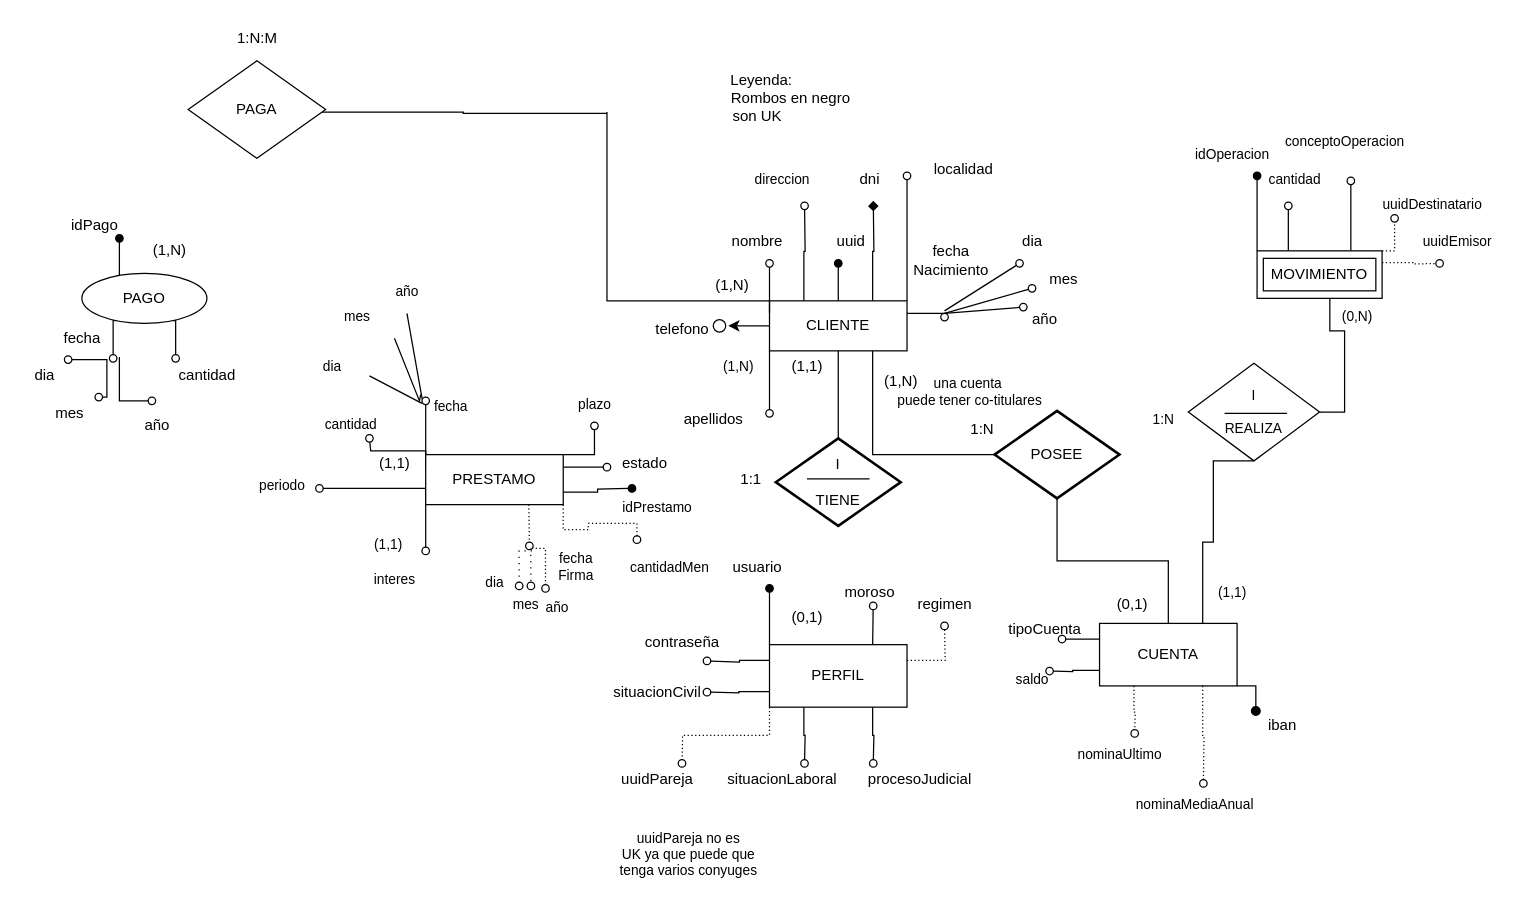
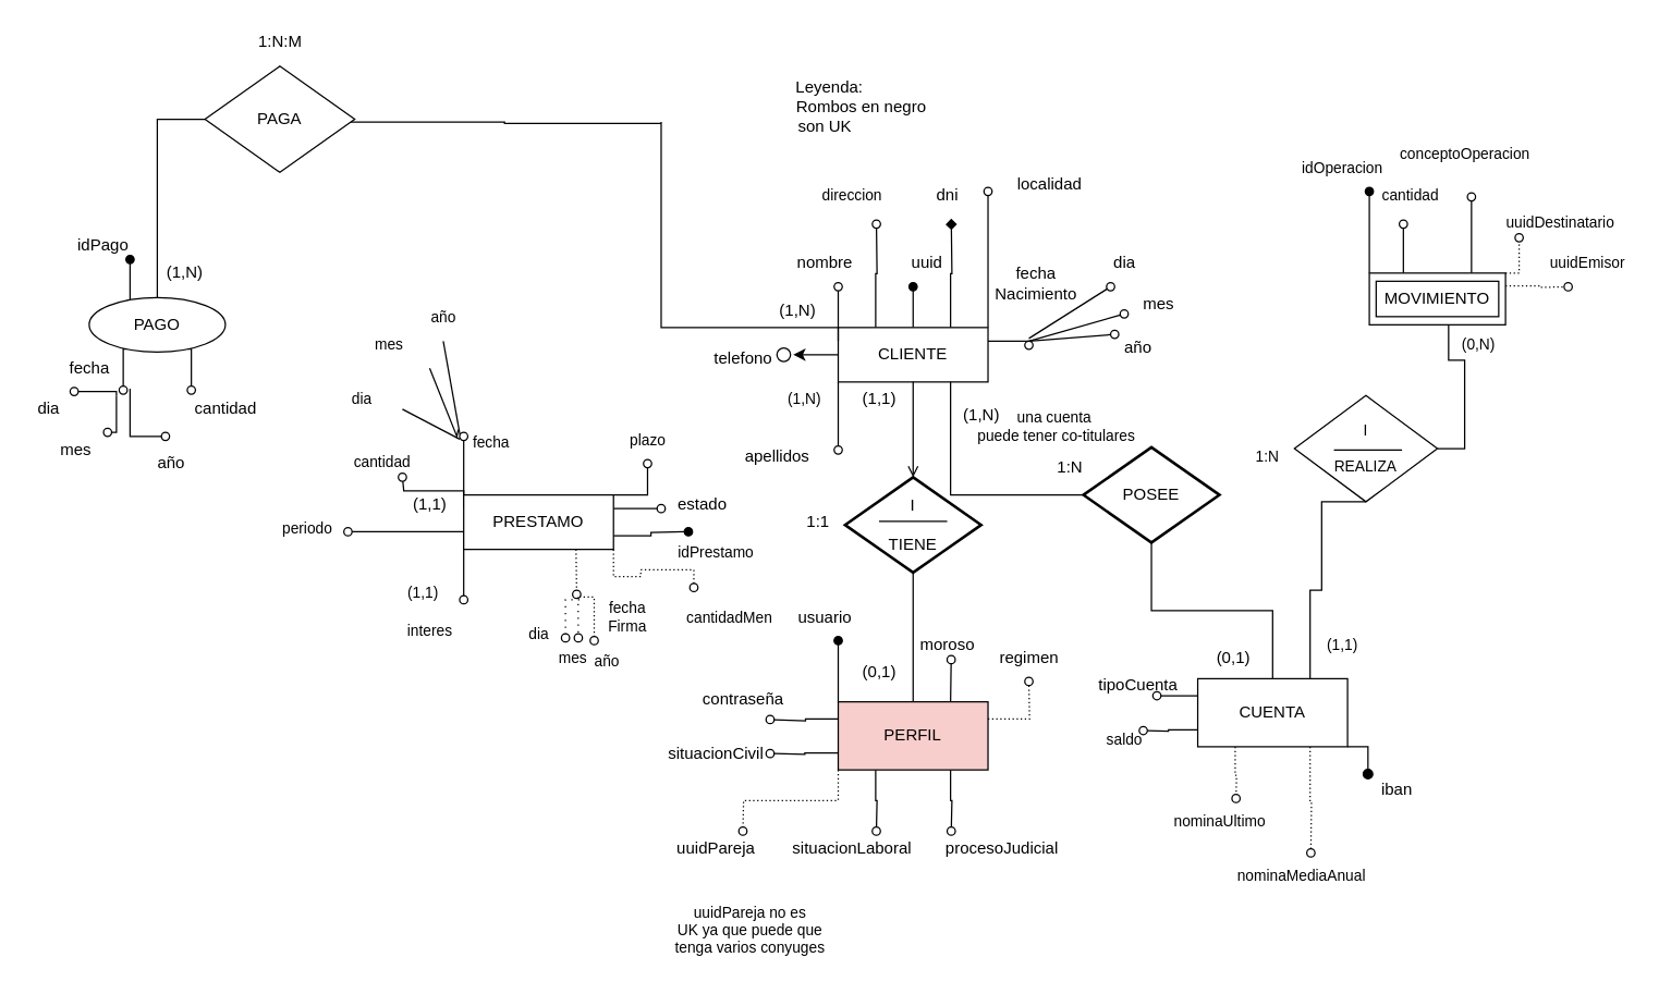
+ <mxCell id="123" style="edgeStyle=orthogonalEdgeStyle;rounded=0;orthogonalLoop=1;jettySize=auto;html=1;exitX=0.5;exitY=0;exitDx=0;exitDy=0;entryX=0;entryY=0.5;entryDx=0;entryDy=0;endArrow=none;endFill=0;endSize=6;" parent="1" source="127" target="122" edge="1"><mxGeometry relative="1" as="geometry" /></mxCell>
- <mxCell id="36" value="" style="edgeStyle=orthogonalEdgeStyle;rounded=0;orthogonalLoop=1;jettySize=auto;html=1;entryX=0.5;entryY=0;entryDx=0;entryDy=0;endArrow=none;endFill=0;" parent="1" source="11" target="37" edge="1"><mxGeometry relative="1" as="geometry"><mxPoint x="670" y="280" as="sourcePoint" /><mxPoint x="670" y="515" as="targetPoint" /></mxGeometry></mxCell>
+ <mxCell id="36" value="" style="edgeStyle=orthogonalEdgeStyle;rounded=0;orthogonalLoop=1;jettySize=auto;html=1;entryX=0.5;entryY=0;entryDx=0;entryDy=0;endArrow=open;endFill=0;" parent="1" source="11" target="37" edge="1"><mxGeometry relative="1" as="geometry"><mxPoint x="670" y="280" as="sourcePoint" /><mxPoint x="670" y="515" as="targetPoint" /></mxGeometry></mxCell>
+ <mxCell id="8" style="edgeStyle=orthogonalEdgeStyle;rounded=0;orthogonalLoop=1;jettySize=auto;html=1;entryX=0.5;entryY=0;entryDx=0;entryDy=0;endArrow=none;endFill=0;" parent="1" source="37" target="33" edge="1"><mxGeometry relative="1" as="geometry" /></mxCell>
- <mxCell id="33" value="PERFIL" style="html=1;whiteSpace=wrap;" parent="1" vertex="1"><mxGeometry x="615" y="515" width="110" height="50" as="geometry" /></mxCell>
+ <mxCell id="33" value="PERFIL" style="html=1;whiteSpace=wrap;fillColor=#f8cecc;" parent="1" vertex="1"><mxGeometry x="615" y="515" width="110" height="50" as="geometry" /></mxCell>
